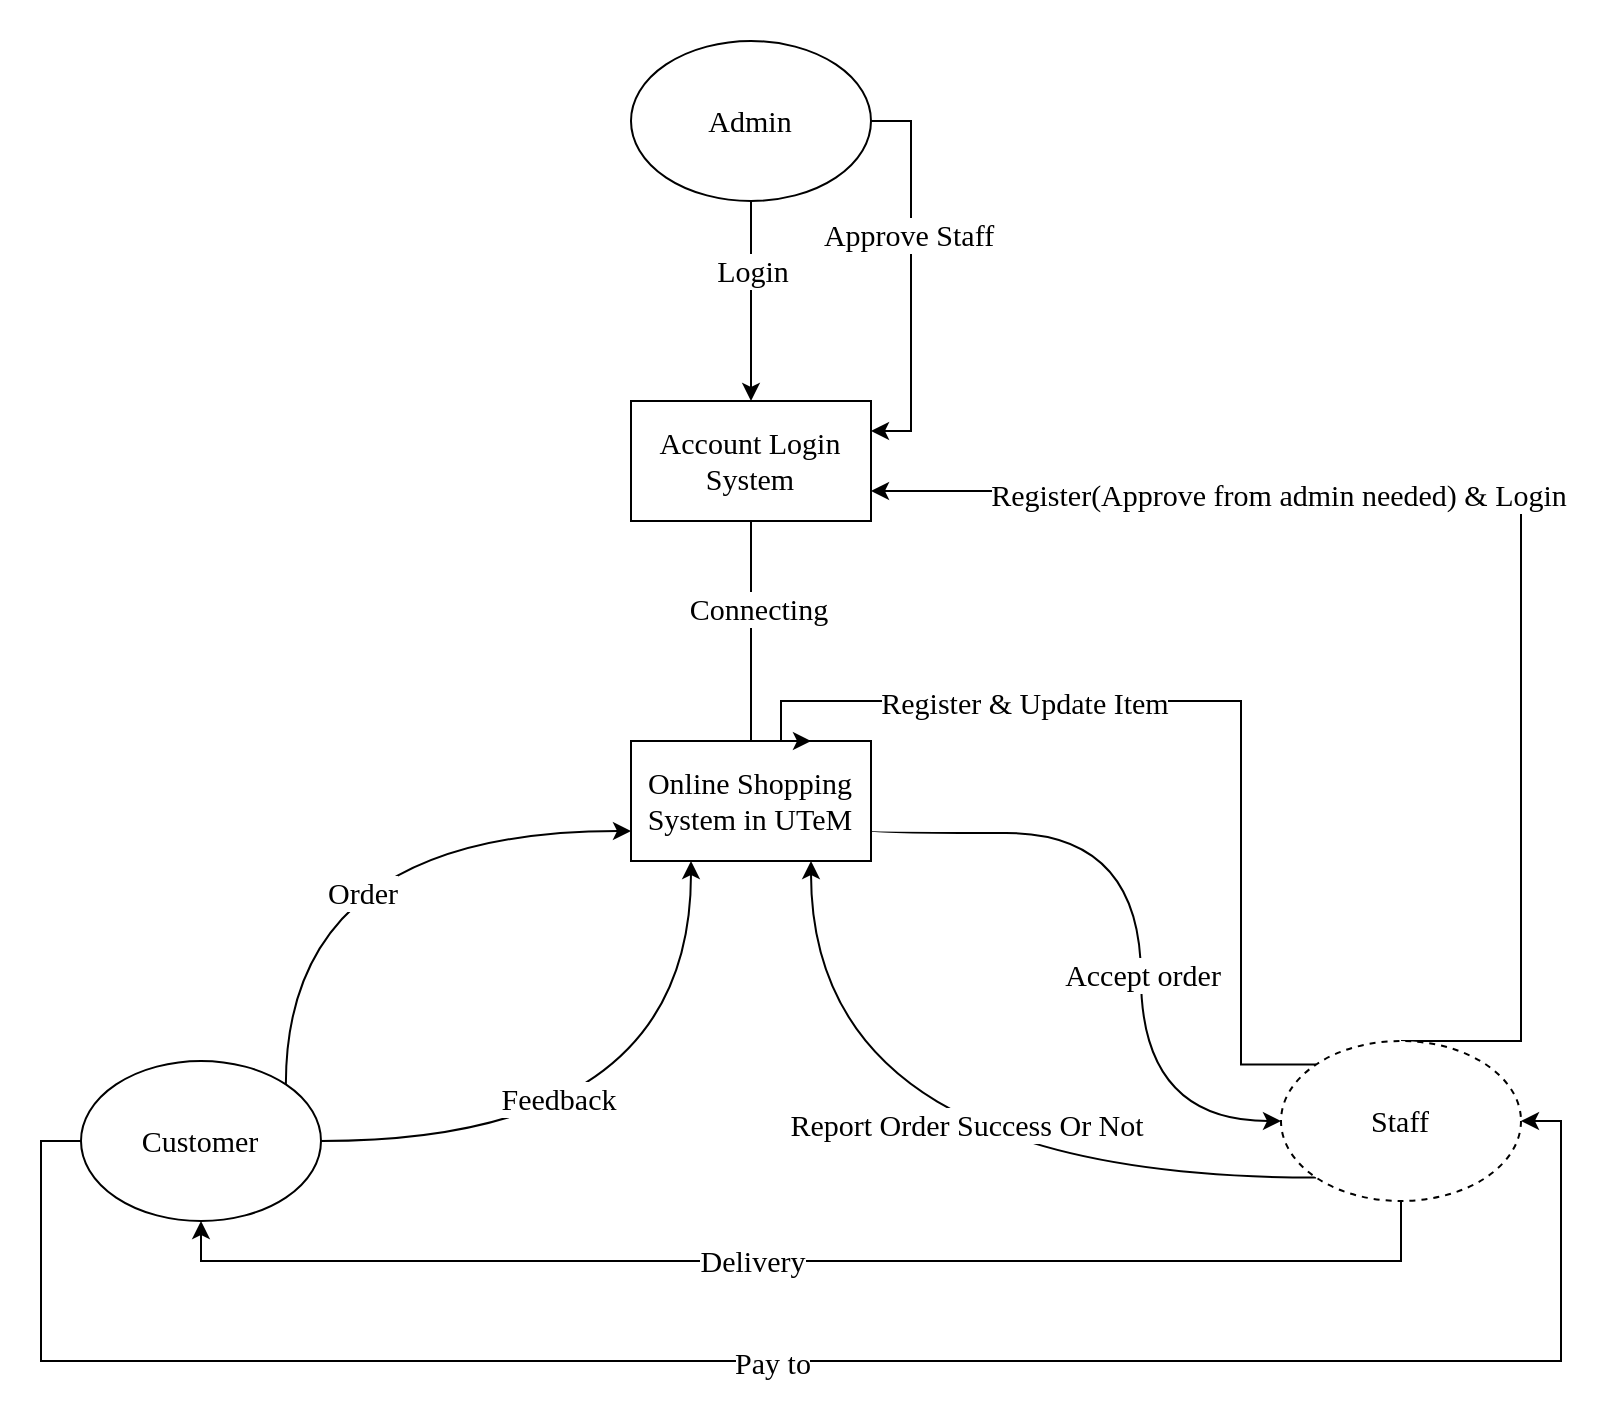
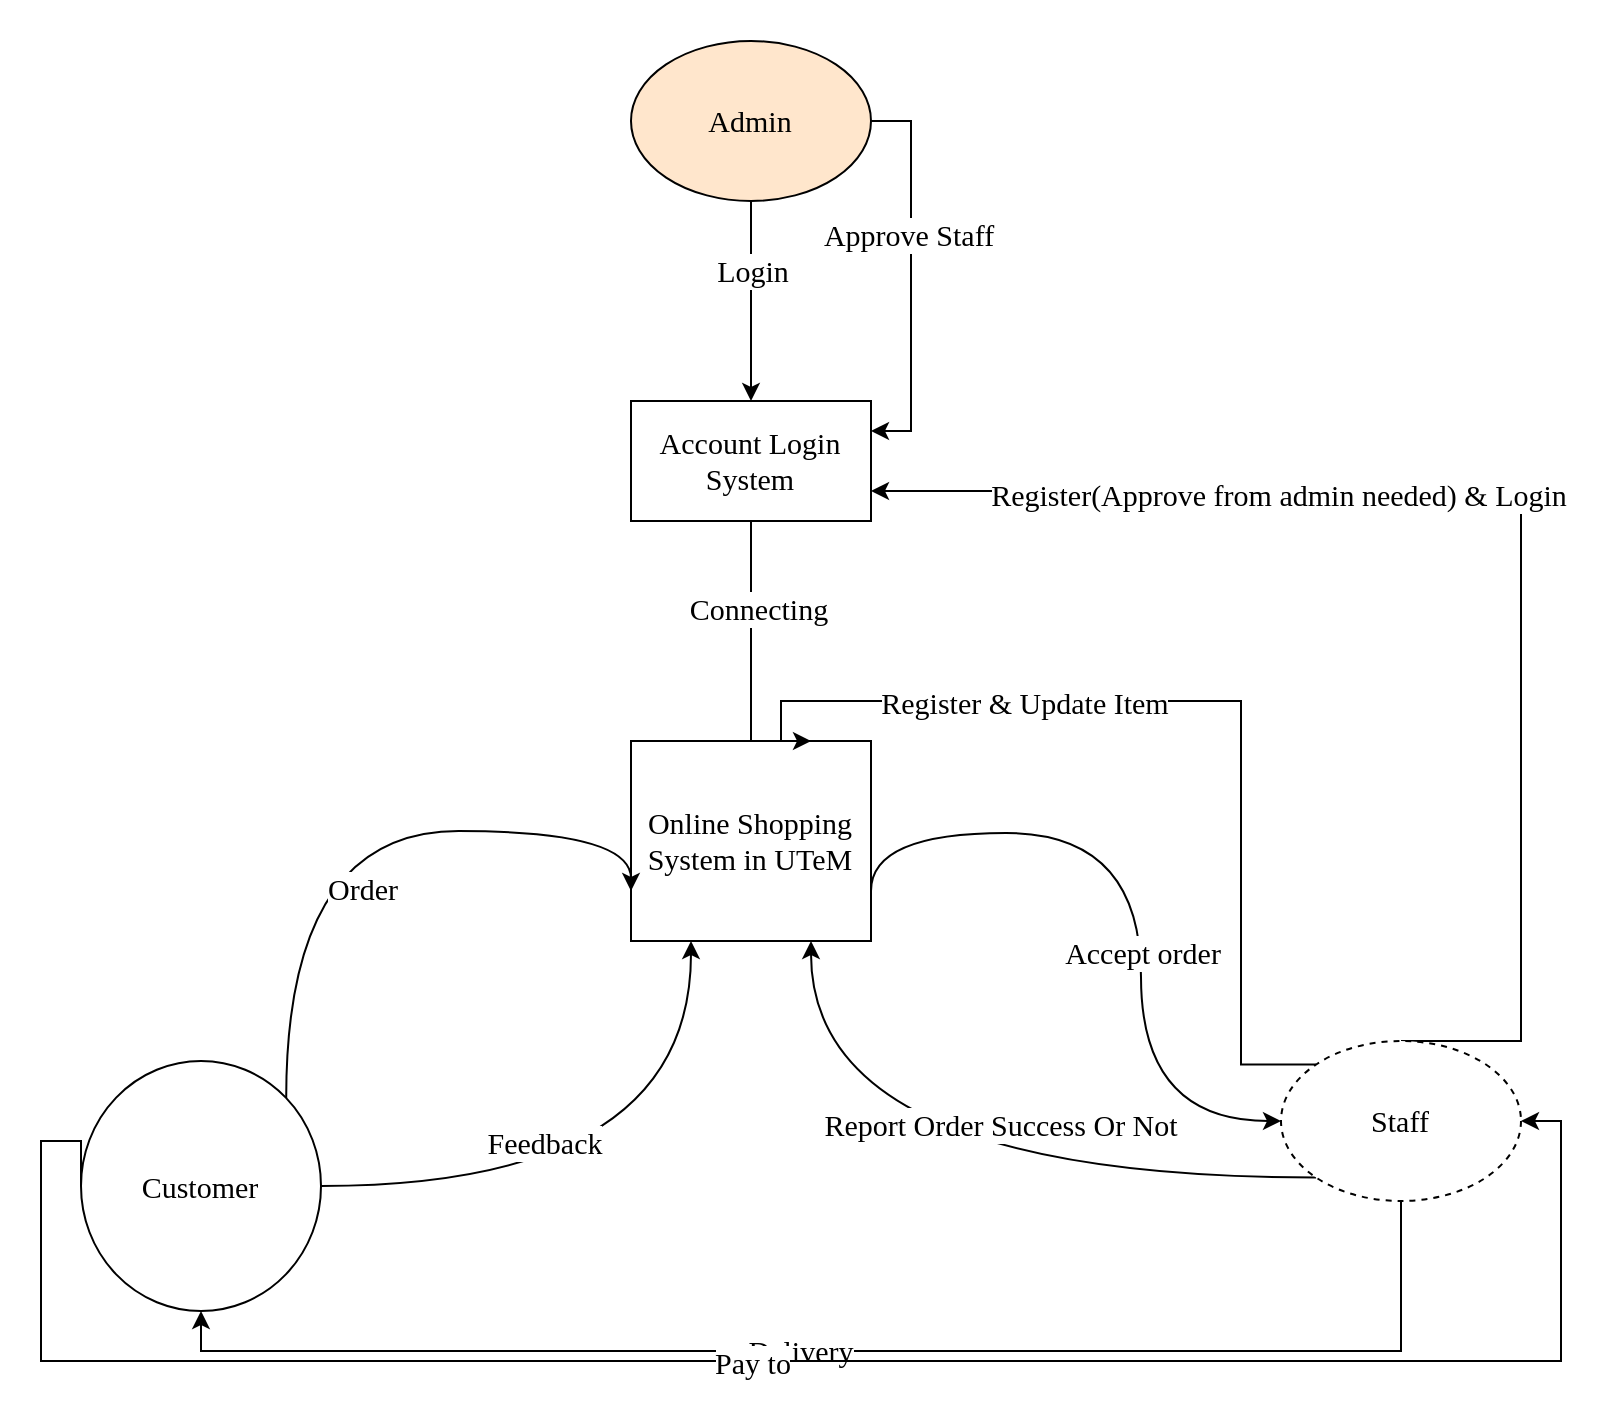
- <mxCell id="18" value="Admin&lt;br style=&quot;font-size: 15px;&quot;&gt;" parent="1" style="ellipse;whiteSpace=wrap;html=1;fontFamily=Times New Roman;fontSize=15;" vertex="1"><mxGeometry as="geometry" y="20" x="315" height="80" width="120" /></mxCell>
+ <mxCell id="18" value="Admin&lt;br style=&quot;font-size: 15px;&quot;&gt;" parent="1" style="ellipse;whiteSpace=wrap;html=1;fontFamily=Times New Roman;fontSize=15;fillColor=#ffe6cc;" vertex="1"><mxGeometry as="geometry" y="20" x="315" height="80" width="120" /></mxCell>
- <mxCell id="4" value="Online Shopping System in UTeM" parent="1" style="rounded=0;whiteSpace=wrap;html=1;fontFamily=Times New Roman;fontSize=15;" vertex="1"><mxGeometry as="geometry" y="370" x="315" height="60" width="120" /></mxCell>
+ <mxCell id="4" value="Online Shopping System in UTeM" parent="1" style="rounded=0;whiteSpace=wrap;html=1;fontFamily=Times New Roman;fontSize=15;" vertex="1"><mxGeometry x="315" y="370" as="geometry" height="100" width="120" /></mxCell>
- <mxCell id="25" value="Customer" parent="1" style="ellipse;whiteSpace=wrap;html=1;fontFamily=Times New Roman;fontSize=15;" vertex="1"><mxGeometry as="geometry" y="530" x="40" height="80" width="120" /></mxCell>
+ <mxCell id="25" value="Customer" parent="1" style="ellipse;whiteSpace=wrap;html=1;fontFamily=Times New Roman;fontSize=15;" vertex="1"><mxGeometry x="40" y="530" as="geometry" height="125" width="120" /></mxCell>
